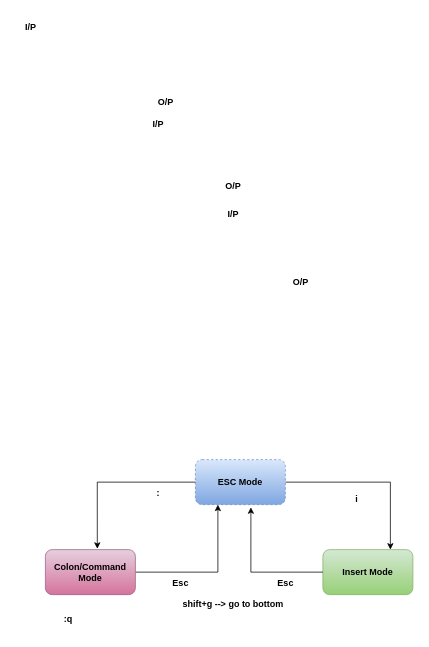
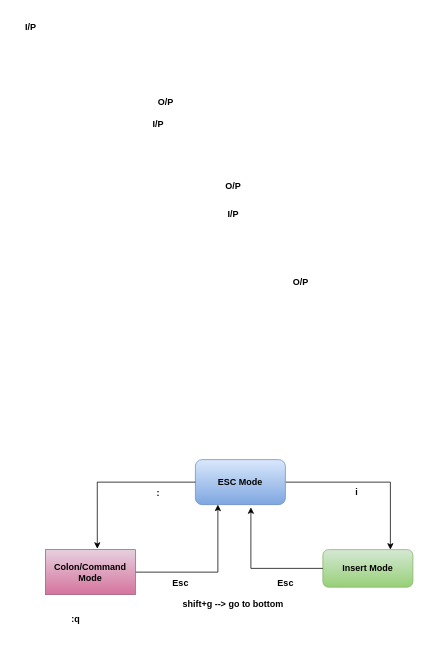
- <mxCell id="12" value="&lt;b&gt;ESC Mode&lt;/b&gt;" style="rounded=1;whiteSpace=wrap;html=1;fillColor=#dae8fc;gradientColor=#7ea6e0;strokeColor=#6c8ebf;dashed=1;" vertex="1" parent="1"><mxGeometry x="260" y="612" width="120" height="60" as="geometry" /></mxCell>
+ <mxCell id="12" value="&lt;b&gt;ESC Mode&lt;/b&gt;" style="rounded=1;whiteSpace=wrap;html=1;fillColor=#dae8fc;gradientColor=#7ea6e0;strokeColor=#6c8ebf;" vertex="1" parent="1"><mxGeometry x="260" y="612" width="120" height="60" as="geometry" /></mxCell>
- <mxCell id="19" value="&lt;b&gt;i&lt;/b&gt;" style="text;html=1;align=center;verticalAlign=middle;resizable=0;points=[];autosize=1;strokeColor=none;fillColor=none;" vertex="1" parent="1"><mxGeometry x="460" y="650" width="30" height="30" as="geometry" /></mxCell>
+ <mxCell id="19" value="&lt;b&gt;i&lt;/b&gt;" style="text;html=1;align=center;verticalAlign=middle;resizable=0;points=[];autosize=1;strokeColor=none;fillColor=none;" vertex="1" parent="1"><mxGeometry x="460" y="640" width="30" height="30" as="geometry" /></mxCell>
- <mxCell id="14" value="&lt;b&gt;Colon/Command Mode&lt;/b&gt;" style="rounded=1;whiteSpace=wrap;html=1;fillColor=#e6d0de;gradientColor=#d5739d;strokeColor=#996185;" vertex="1" parent="1"><mxGeometry x="60" y="732" width="120" height="60" as="geometry" /></mxCell>
+ <mxCell id="14" value="&lt;b&gt;Colon/Command Mode&lt;/b&gt;" style="whiteSpace=wrap;html=1;fillColor=#e6d0de;gradientColor=#d5739d;strokeColor=#996185;rounded=0;" vertex="1" parent="1"><mxGeometry x="60" y="732" width="120" height="60" as="geometry" /></mxCell>
- <mxCell id="15" value="&lt;b&gt;Insert Mode&lt;/b&gt;" style="rounded=1;whiteSpace=wrap;html=1;fillColor=#d5e8d4;gradientColor=#97d077;strokeColor=#82b366;" vertex="1" parent="1"><mxGeometry x="430" y="732" width="120" height="60" as="geometry" /></mxCell>
+ <mxCell id="15" value="&lt;b&gt;Insert Mode&lt;/b&gt;" style="rounded=1;whiteSpace=wrap;html=1;fillColor=#d5e8d4;gradientColor=#97d077;strokeColor=#82b366;" vertex="1" parent="1"><mxGeometry x="430" y="732" width="120" height="50" as="geometry" /></mxCell>
- <mxCell id="22" value="&lt;b&gt;:q&lt;/b&gt;" style="text;html=1;align=center;verticalAlign=middle;resizable=0;points=[];autosize=1;strokeColor=none;fillColor=none;" vertex="1" parent="1"><mxGeometry x="75" y="810" width="30" height="30" as="geometry" /></mxCell>
+ <mxCell id="22" value="&lt;b&gt;:q&lt;/b&gt;" style="text;html=1;align=center;verticalAlign=middle;resizable=0;points=[];autosize=1;strokeColor=none;fillColor=none;" vertex="1" parent="1"><mxGeometry x="85" y="810" width="30" height="30" as="geometry" /></mxCell>
